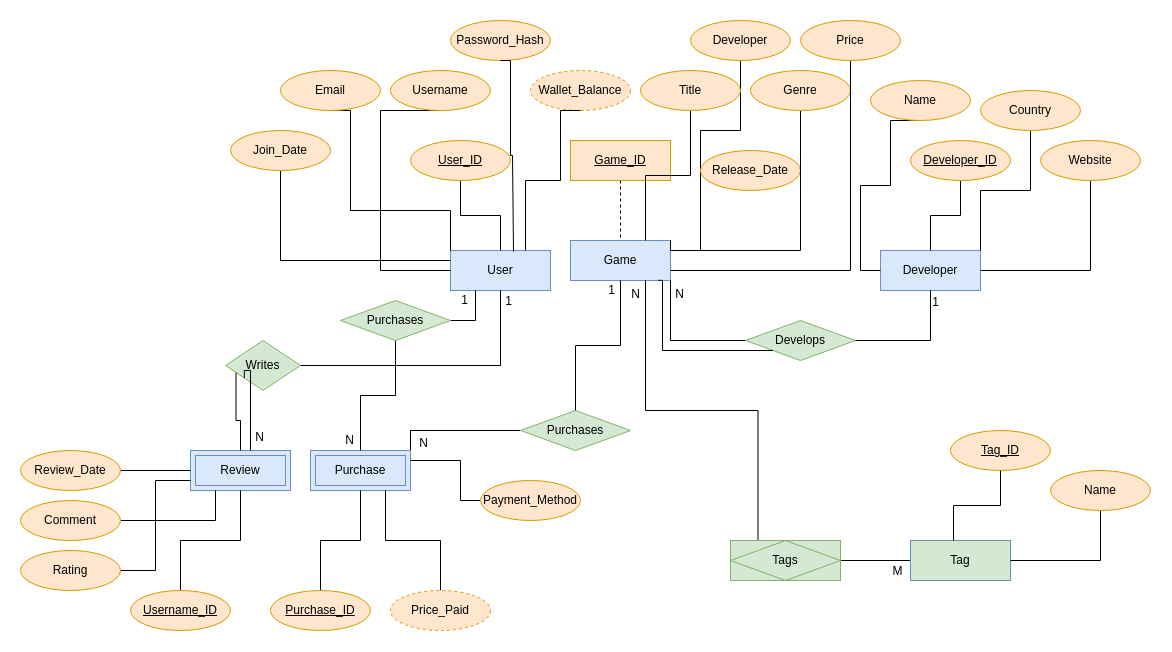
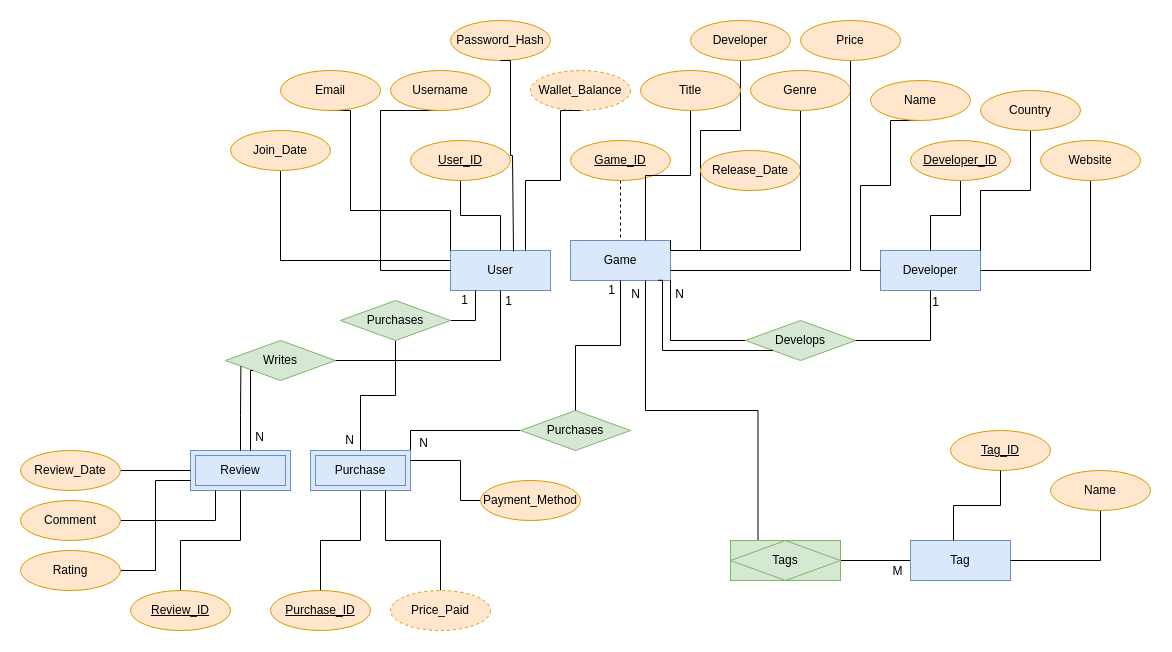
- <mxCell id="13" value="Game_ID" style="whiteSpace=wrap;html=1;align=center;fontStyle=4;fillColor=#ffe6cc;strokeColor=#d79b00;rounded=0;" vertex="1" parent="1"><mxGeometry x="570" y="140" width="100" height="40" as="geometry" /></mxCell>
+ <mxCell id="13" value="Game_ID" style="ellipse;whiteSpace=wrap;html=1;align=center;fontStyle=4;fillColor=#ffe6cc;strokeColor=#d79b00;" vertex="1" parent="1"><mxGeometry x="570" y="140" width="100" height="40" as="geometry" /></mxCell>
- <mxCell id="59" value="Writes" style="shape=rhombus;perimeter=rhombusPerimeter;whiteSpace=wrap;html=1;align=center;fillColor=#d5e8d4;strokeColor=#82b366;" vertex="1" parent="1"><mxGeometry x="225" y="340" width="75" height="50" as="geometry" /></mxCell>
+ <mxCell id="59" value="Writes" style="shape=rhombus;perimeter=rhombusPerimeter;whiteSpace=wrap;html=1;align=center;fillColor=#d5e8d4;strokeColor=#82b366;" vertex="1" parent="1"><mxGeometry x="225" y="340" width="110" height="40" as="geometry" /></mxCell>
- <mxCell id="6" value="Tag" style="whiteSpace=wrap;html=1;align=center;fillColor=#d5e8d4;strokeColor=#6c8ebf;" vertex="1" parent="1"><mxGeometry x="910" y="540" width="100" height="40" as="geometry" /></mxCell>
+ <mxCell id="6" value="Tag" style="whiteSpace=wrap;html=1;align=center;fillColor=#dae8fc;strokeColor=#6c8ebf;" vertex="1" parent="1"><mxGeometry x="910" y="540" width="100" height="40" as="geometry" /></mxCell>
- <mxCell id="15" value="Username_ID" style="ellipse;whiteSpace=wrap;html=1;align=center;fontStyle=4;fillColor=#ffe6cc;strokeColor=#d79b00;" vertex="1" parent="1"><mxGeometry x="130" y="590" width="100" height="40" as="geometry" /></mxCell>
+ <mxCell id="15" value="Review_ID" style="ellipse;whiteSpace=wrap;html=1;align=center;fontStyle=4;fillColor=#ffe6cc;strokeColor=#d79b00;" vertex="1" parent="1"><mxGeometry x="130" y="590" width="100" height="40" as="geometry" /></mxCell>
